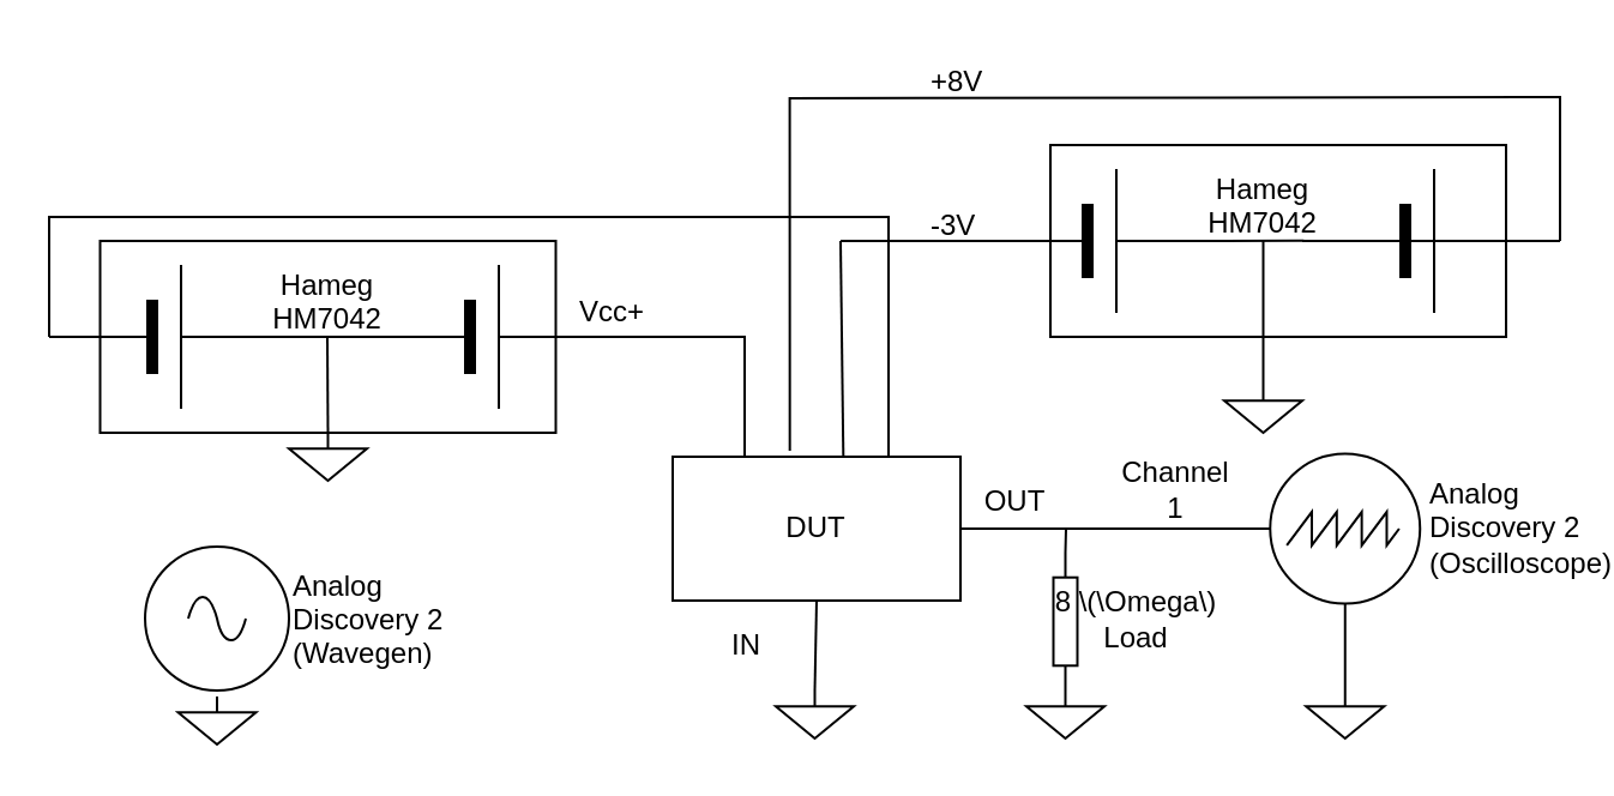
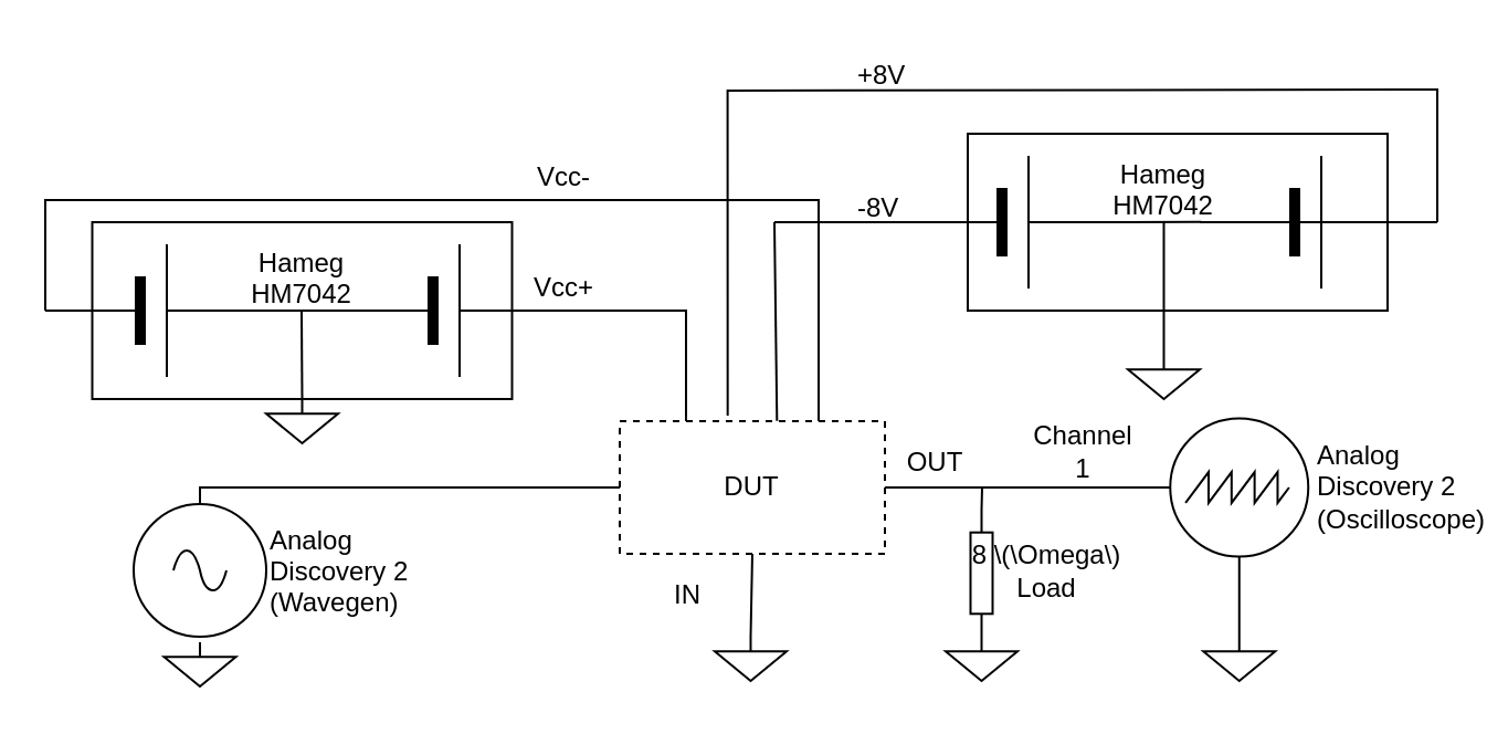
+ <mxCell id="15" value="Vcc-" style="text;html=1;align=center;verticalAlign=middle;whiteSpace=wrap;rounded=0;" vertex="1" parent="1"><mxGeometry x="240" y="70" width="30" height="20" as="geometry" /></mxCell>
- <mxCell id="40" value="&lt;div&gt;-3V&lt;/div&gt;" style="text;whiteSpace=wrap;html=1;" vertex="1" parent="1"><mxGeometry x="386" y="80" width="24" height="40" as="geometry" /></mxCell>
+ <mxCell id="40" value="&lt;div&gt;-8V&lt;/div&gt;" style="text;whiteSpace=wrap;html=1;" vertex="1" parent="1"><mxGeometry x="386" y="80" width="24" height="40" as="geometry" /></mxCell>
+ <mxCell id="27" value="" style="endArrow=none;html=1;rounded=0;exitX=0.5;exitY=0;exitDx=0;exitDy=0;exitPerimeter=0;entryX=0;entryY=0.5;entryDx=0;entryDy=0;" edge="1" parent="1" source="2" target="3"><mxGeometry width="50" height="50" relative="1" as="geometry"><mxPoint x="220" y="240" as="sourcePoint" /><mxPoint x="270" y="190" as="targetPoint" /><Array as="points"><mxPoint x="90" y="220" /></Array></mxGeometry></mxCell>
- <mxCell id="3" value="DUT" style="rounded=0;whiteSpace=wrap;" vertex="1" parent="1"><mxGeometry x="280" y="190" width="120" height="60" as="geometry" /></mxCell>
+ <mxCell id="3" value="DUT" style="rounded=0;whiteSpace=wrap;dashed=1;" vertex="1" parent="1"><mxGeometry x="280" y="190" width="120" height="60" as="geometry" /></mxCell>
